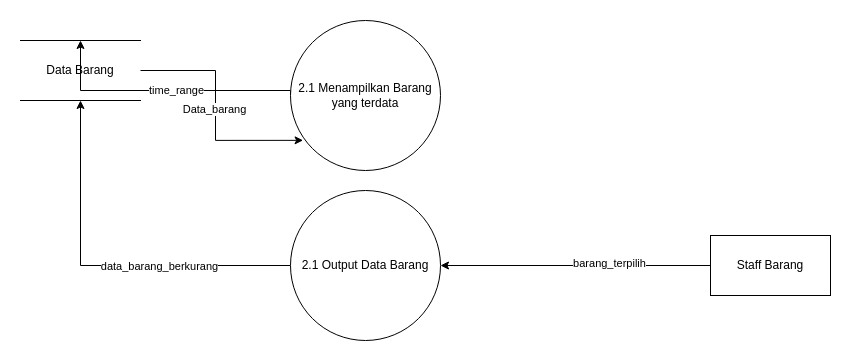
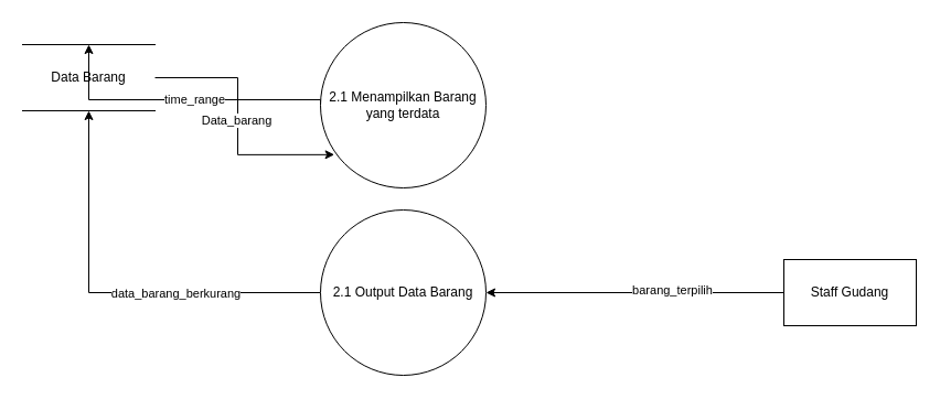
- <mxCell id="7" value="Staff Barang" style="rounded=0;whiteSpace=wrap;html=1;" vertex="1" parent="1"><mxGeometry x="710" y="235" width="120" height="60" as="geometry" /></mxCell>
+ <mxCell id="7" value="Staff Gudang" style="rounded=0;whiteSpace=wrap;html=1;" vertex="1" parent="1"><mxGeometry x="710" y="235" width="120" height="60" as="geometry" /></mxCell>
